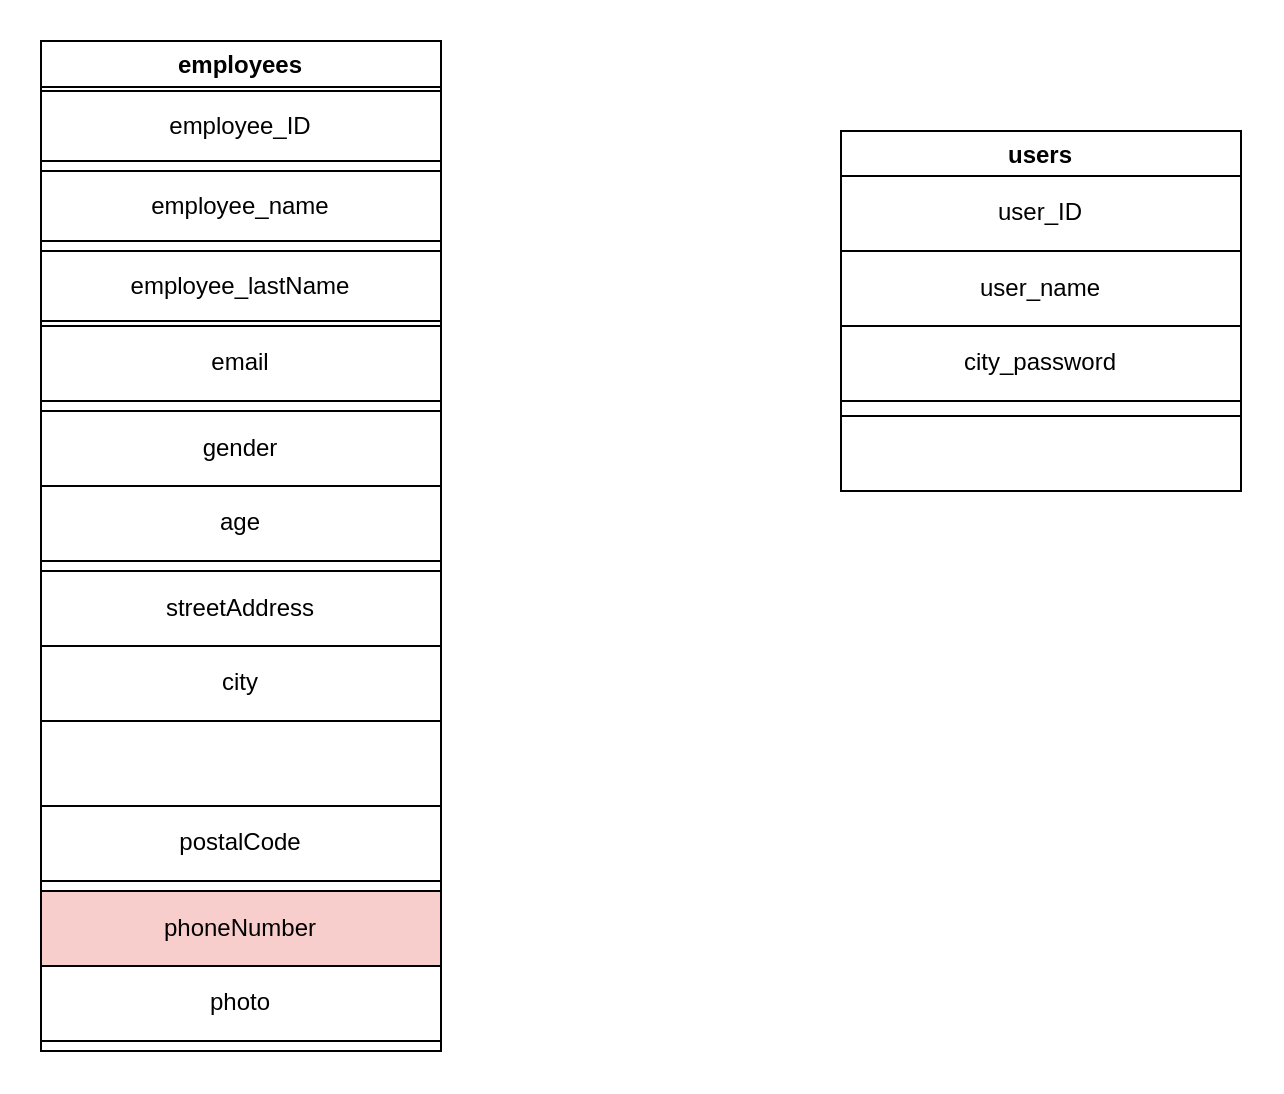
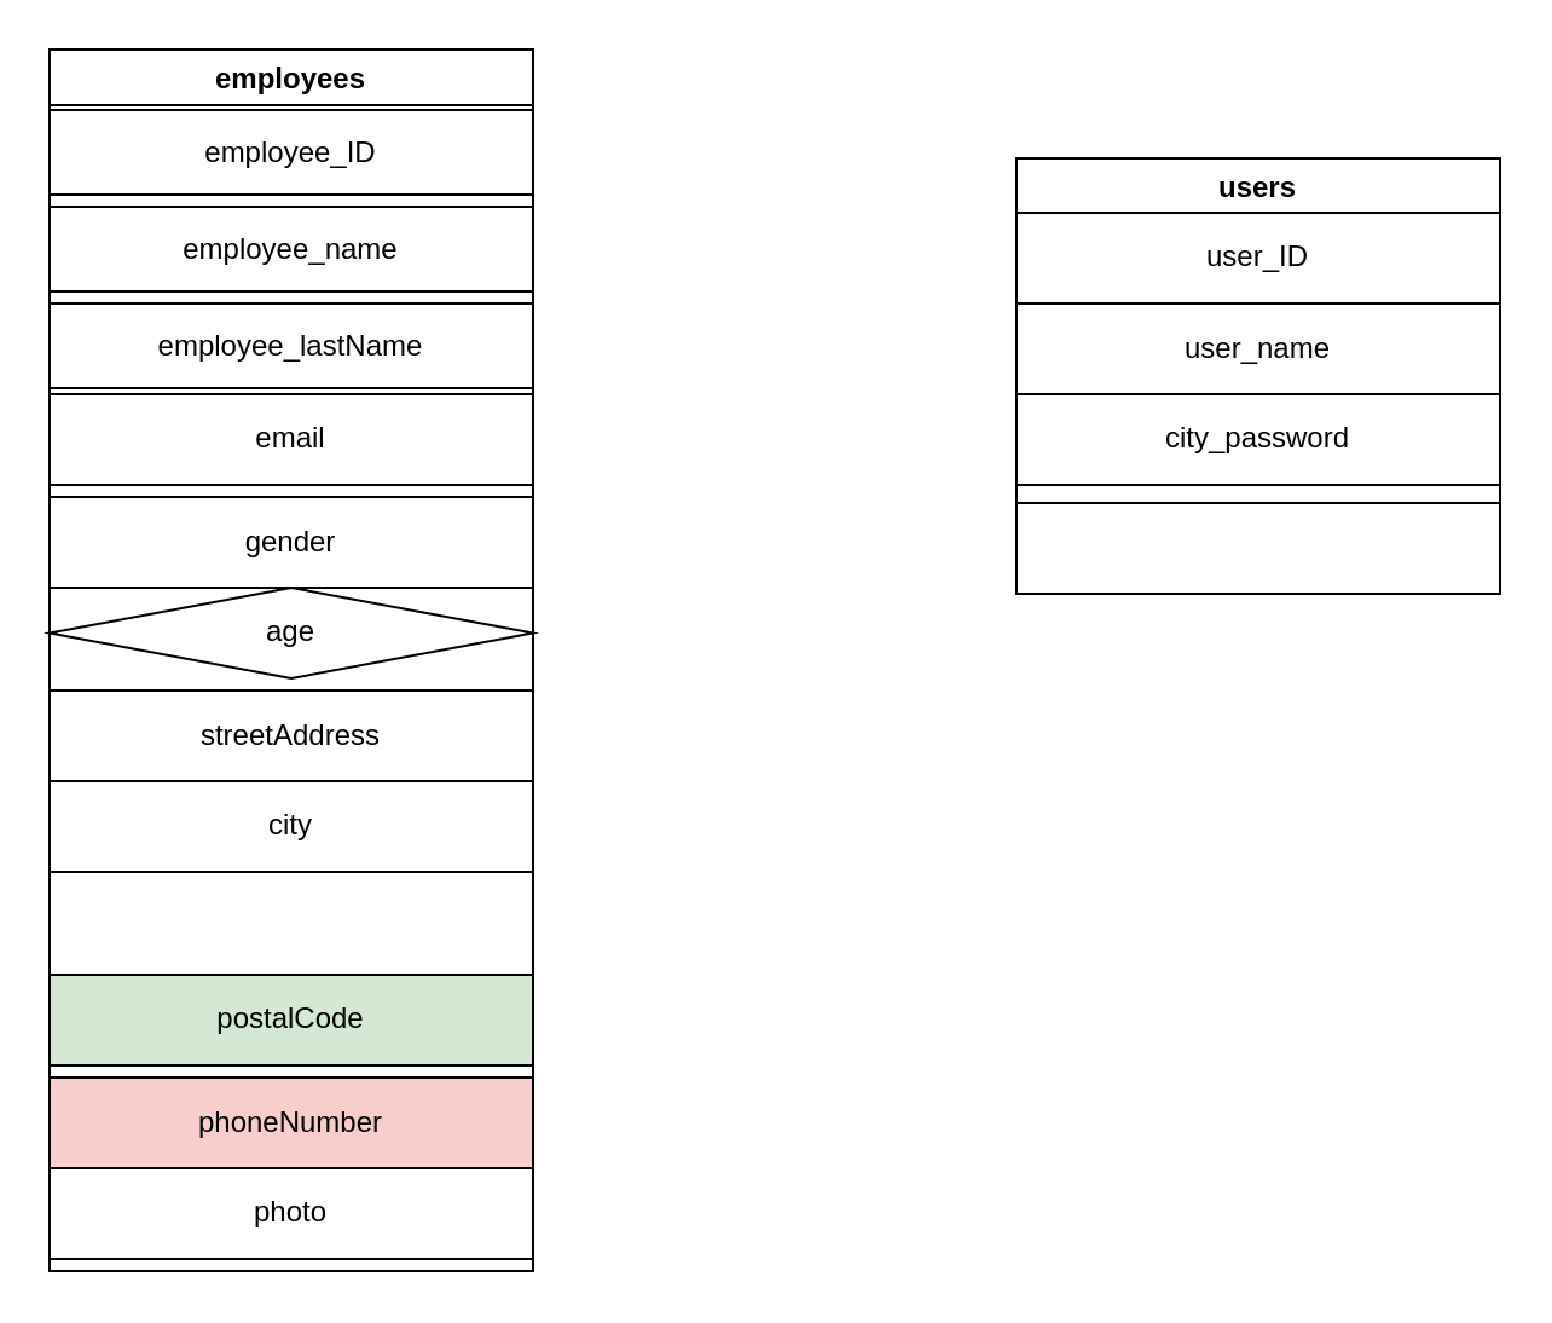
- <mxCell id="8" value="age" style="rounded=0;whiteSpace=wrap;html=1;" parent="2" vertex="1"><mxGeometry y="222.5" width="200" height="37.5" as="geometry" /></mxCell>
+ <mxCell id="8" value="age" style="rhombus;whiteSpace=wrap;html=1;" parent="2" vertex="1"><mxGeometry y="222.5" width="200" height="37.5" as="geometry" /></mxCell>
- <mxCell id="11" value="postalCode" style="rounded=0;whiteSpace=wrap;html=1;" parent="2" vertex="1"><mxGeometry y="382.5" width="200" height="37.5" as="geometry" /></mxCell>
+ <mxCell id="11" value="postalCode" style="rounded=0;whiteSpace=wrap;html=1;fillColor=#d5e8d4;" parent="2" vertex="1"><mxGeometry y="382.5" width="200" height="37.5" as="geometry" /></mxCell>
